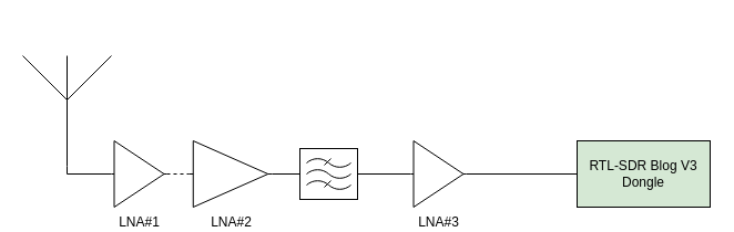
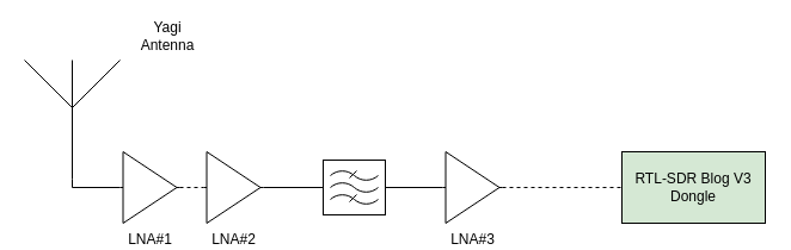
+ <mxCell id="13" value="&lt;div&gt;Yagi&lt;/div&gt;&lt;div&gt;Antenna&lt;/div&gt;" style="text;html=1;strokeColor=none;fillColor=none;align=center;verticalAlign=middle;whiteSpace=wrap;rounded=0;" vertex="1" parent="1"><mxGeometry x="90" y="20" width="100" height="20" as="geometry" /></mxCell>
- <mxCell id="9" value="LNA#2" style="verticalLabelPosition=bottom;shadow=0;dashed=0;align=center;fillColor=#ffffff;html=1;verticalAlign=top;strokeWidth=1;shape=mxgraph.electrical.abstract.amplifier;" vertex="1" parent="1"><mxGeometry x="170" y="127" width="75" height="60" as="geometry" /></mxCell>
+ <mxCell id="9" value="LNA#2" style="verticalLabelPosition=bottom;shadow=0;dashed=0;align=center;fillColor=#ffffff;html=1;verticalAlign=top;strokeWidth=1;shape=mxgraph.electrical.abstract.amplifier;" vertex="1" parent="1"><mxGeometry x="170" y="127" width="50" height="60" as="geometry" /></mxCell>
- <mxCell id="10" style="edgeStyle=orthogonalEdgeStyle;rounded=0;orthogonalLoop=1;jettySize=auto;html=1;exitX=1;exitY=0.5;exitDx=0;exitDy=0;exitPerimeter=0;entryX=0;entryY=0.5;entryDx=0;entryDy=0;endArrow=none;endFill=0;" edge="1" parent="1" source="11" target="12"><mxGeometry relative="1" as="geometry" /></mxCell>
+ <mxCell id="10" style="edgeStyle=orthogonalEdgeStyle;rounded=0;orthogonalLoop=1;jettySize=auto;html=1;exitX=1;exitY=0.5;exitDx=0;exitDy=0;exitPerimeter=0;entryX=0;entryY=0.5;entryDx=0;entryDy=0;endArrow=none;endFill=0;dashed=1;" edge="1" parent="1" source="11" target="12"><mxGeometry relative="1" as="geometry" /></mxCell>
